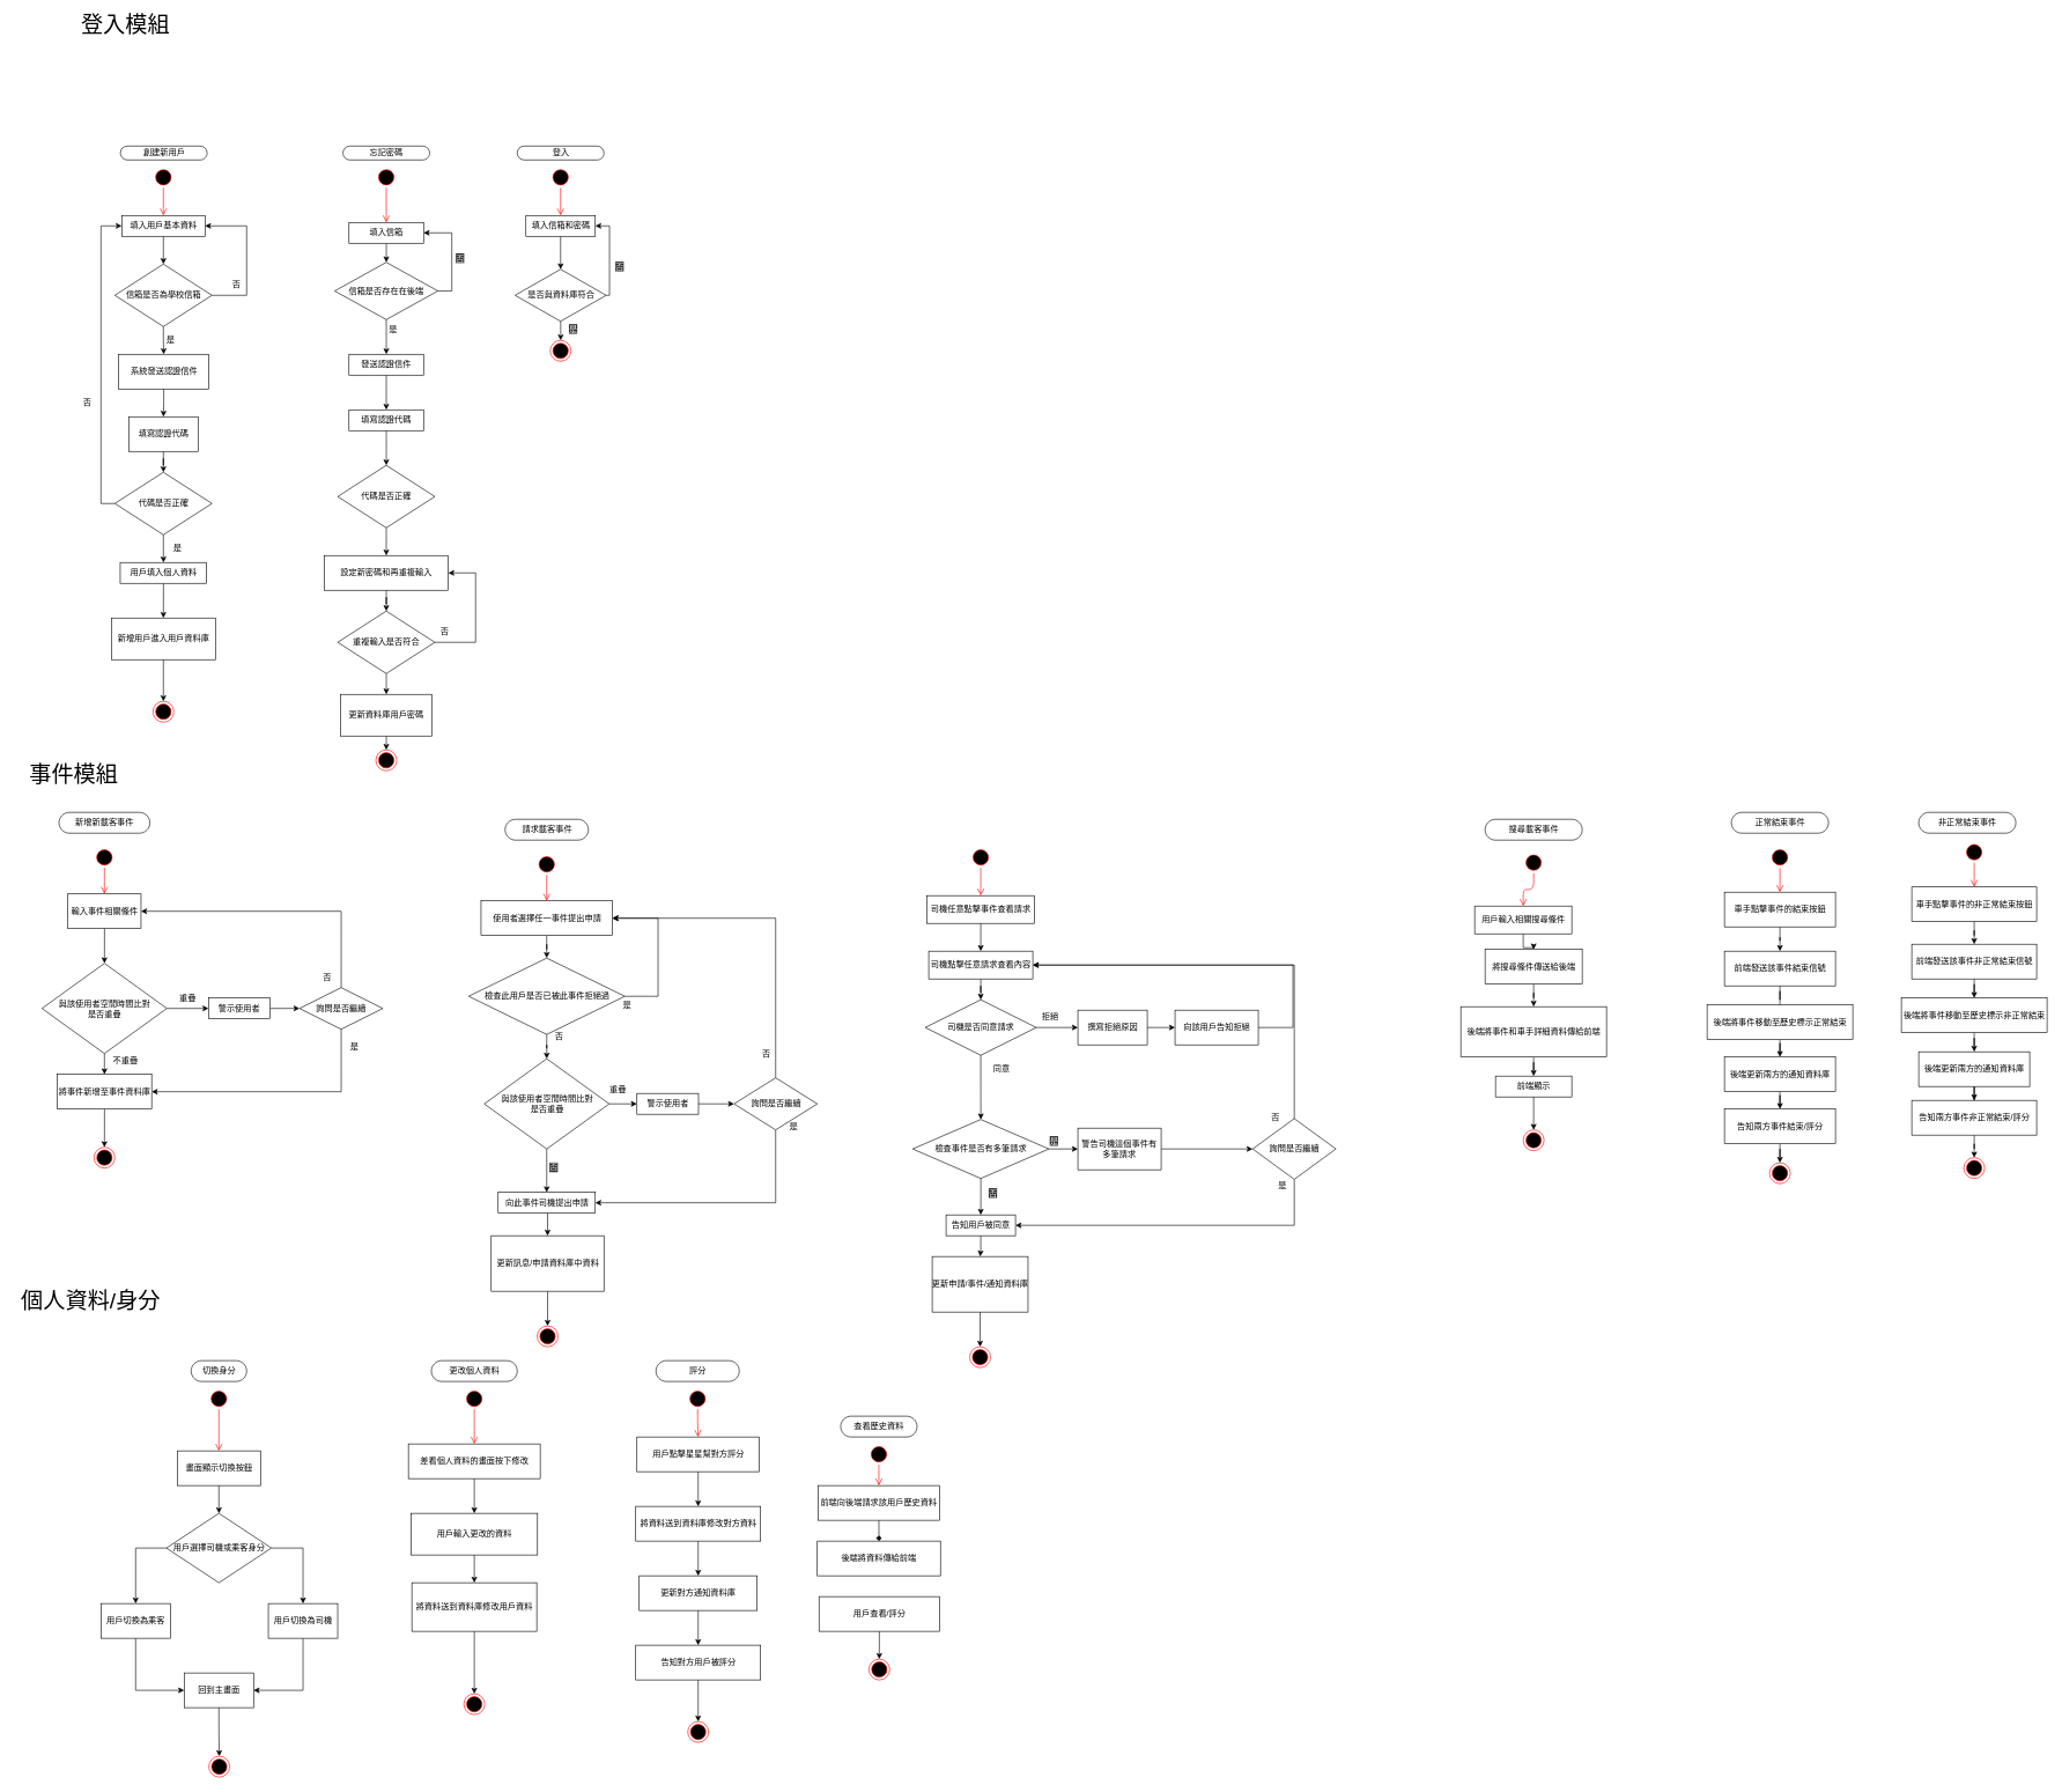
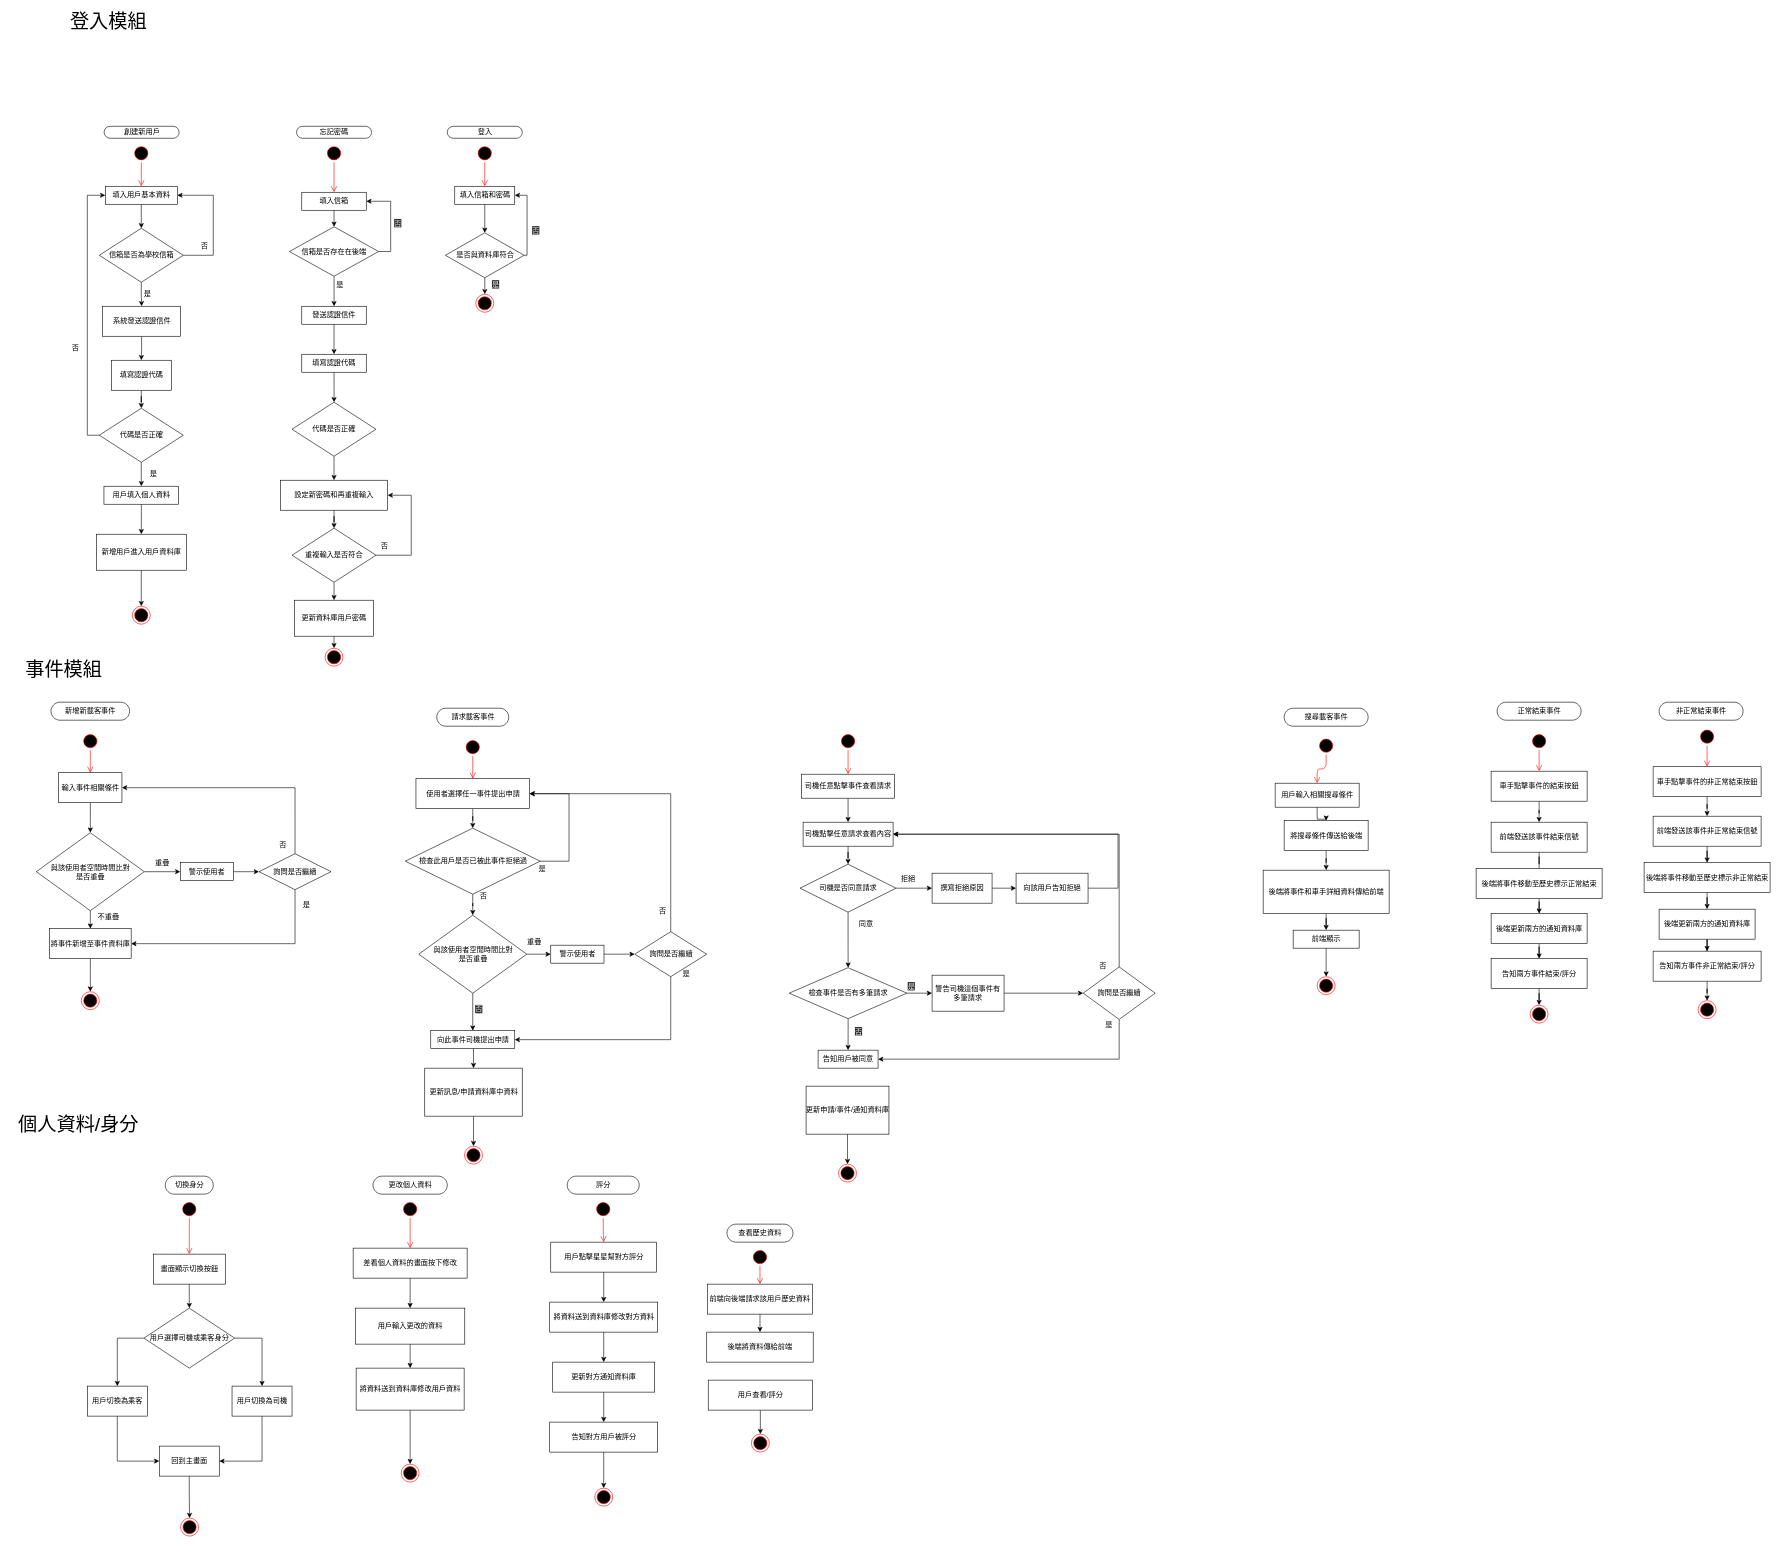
- <mxCell id="113" value="" style="edgeStyle=orthogonalEdgeStyle;rounded=0;orthogonalLoop=1;jettySize=auto;html=1;entryX=0.5;entryY=0;entryDx=0;entryDy=0;" parent="1" source="114" target="152" edge="1"><mxGeometry relative="1" as="geometry"><mxPoint x="1413.12" y="1817.5" as="targetPoint" /></mxGeometry></mxCell>
- <mxCell id="184" value="" style="edgeStyle=orthogonalEdgeStyle;rounded=0;orthogonalLoop=1;jettySize=auto;html=1;endArrow=diamond;" edge="1" parent="1" source="185" target="186"><mxGeometry relative="1" as="geometry" /></mxCell>
+ <mxCell id="184" value="" style="edgeStyle=orthogonalEdgeStyle;rounded=0;orthogonalLoop=1;jettySize=auto;html=1;" edge="1" parent="1" source="185" target="186"><mxGeometry relative="1" as="geometry" /></mxCell>
